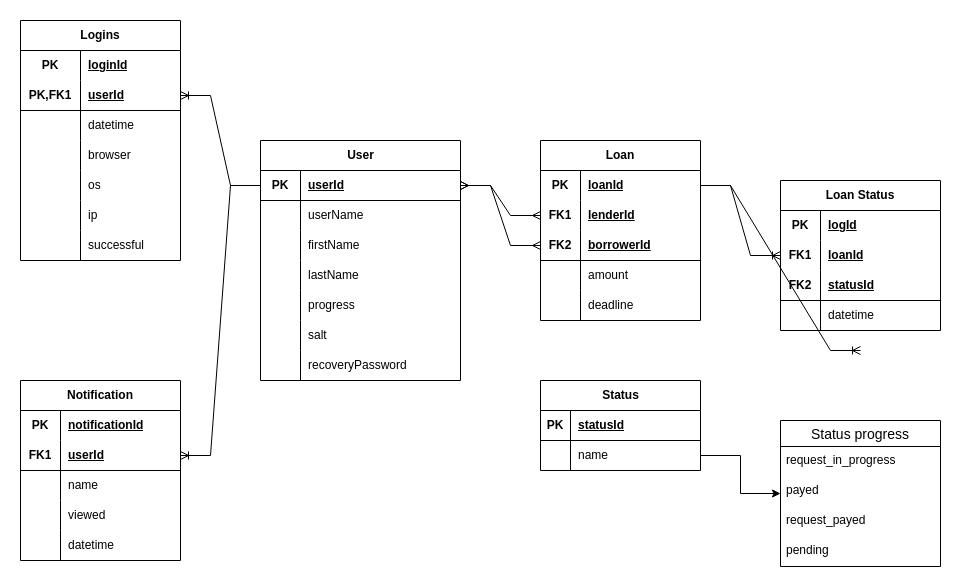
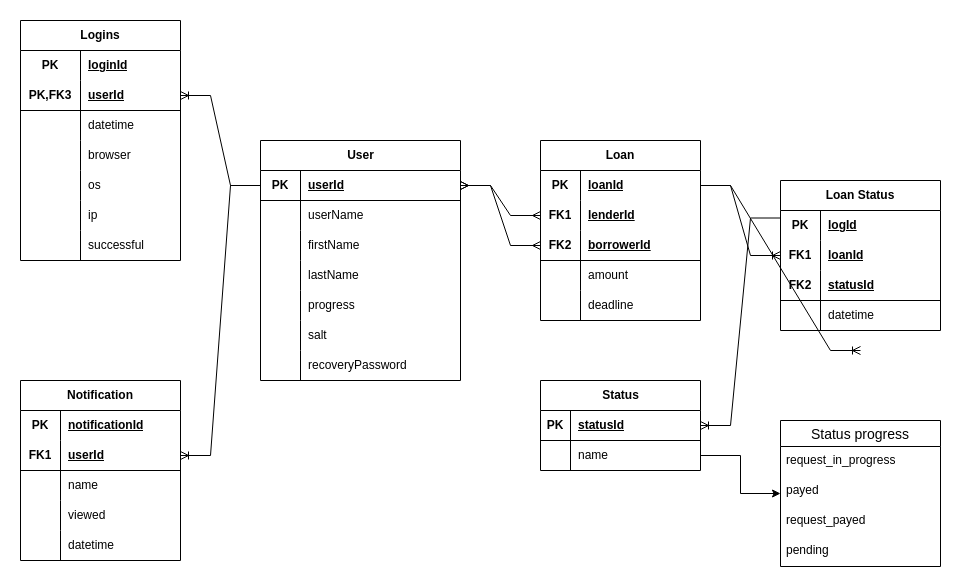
- <mxCell id="52" value="PK,FK1" style="shape=partialRectangle;connectable=0;fillColor=none;top=0;left=0;bottom=0;right=0;fontStyle=1;overflow=hidden;html=1;whiteSpace=wrap;" parent="51" vertex="1"><mxGeometry width="60" height="30" as="geometry"><mxRectangle width="60" height="30" as="alternateBounds" /></mxGeometry></mxCell>
+ <mxCell id="52" value="PK,FK3" style="shape=partialRectangle;connectable=0;fillColor=none;top=0;left=0;bottom=0;right=0;fontStyle=1;overflow=hidden;html=1;whiteSpace=wrap;" parent="51" vertex="1"><mxGeometry width="60" height="30" as="geometry"><mxRectangle width="60" height="30" as="alternateBounds" /></mxGeometry></mxCell>
+ <mxCell id="92" value="" style="edgeStyle=entityRelationEdgeStyle;fontSize=12;html=1;endArrow=ERoneToMany;rounded=0;exitX=0;exitY=0.25;exitDx=0;exitDy=0;entryX=1;entryY=0.5;entryDx=0;entryDy=0;" edge="1" parent="1" source="77" target="70"><mxGeometry width="100" height="100" relative="1" as="geometry"><mxPoint x="740" y="465" as="sourcePoint" /><mxPoint x="740" y="260" as="targetPoint" /><Array as="points"><mxPoint x="930" y="280" /><mxPoint x="920" y="270" /></Array></mxGeometry></mxCell>
